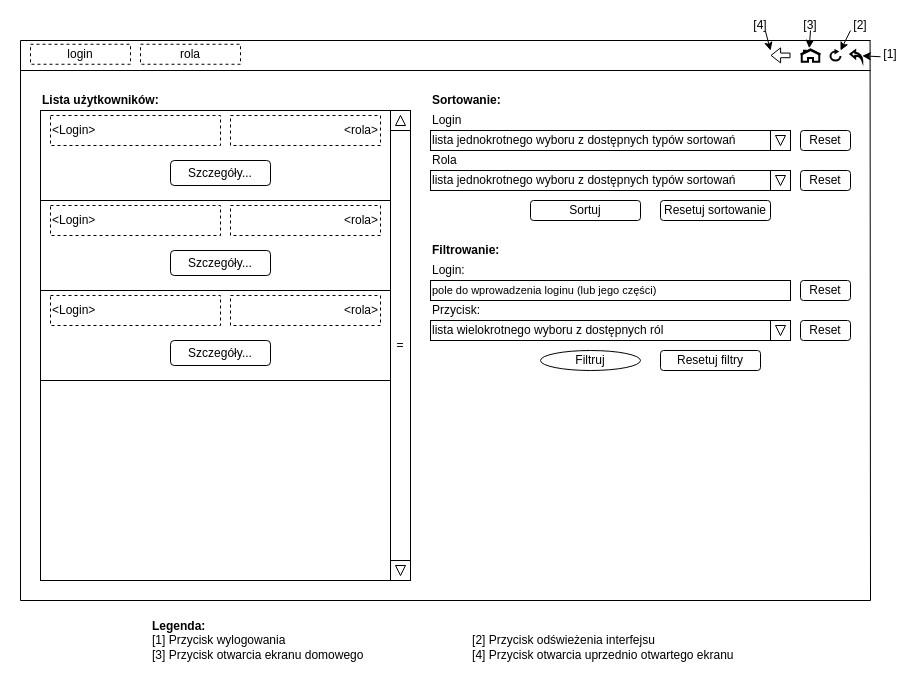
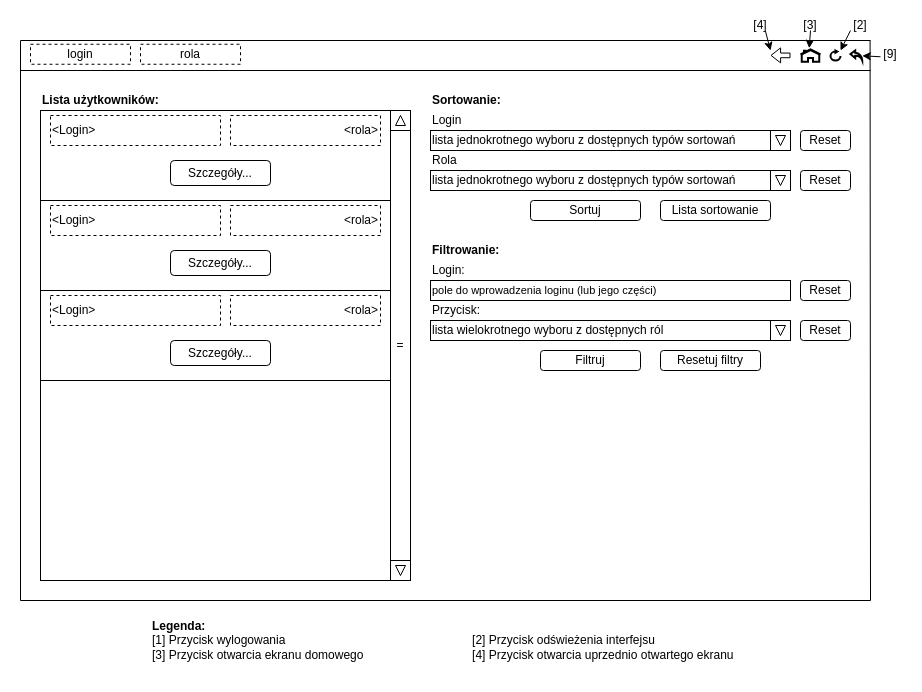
- <mxCell id="10" value="[1]" style="text;html=1;strokeColor=none;fillColor=none;align=center;verticalAlign=middle;whiteSpace=wrap;rounded=0;fontSize=12;fontFamily=Helvetica;fontColor=default;" parent="1" vertex="1"><mxGeometry x="880" y="48.75" width="20" height="10" as="geometry" /></mxCell>
+ <mxCell id="10" value="[9]" style="text;html=1;strokeColor=none;fillColor=none;align=center;verticalAlign=middle;whiteSpace=wrap;rounded=0;fontSize=12;fontFamily=Helvetica;fontColor=default;" parent="1" vertex="1"><mxGeometry x="880" y="48.75" width="20" height="10" as="geometry" /></mxCell>
- <mxCell id="49" value="Resetuj sortowanie" style="rounded=1;whiteSpace=wrap;html=1;" parent="1" vertex="1"><mxGeometry x="660" y="200" width="110" height="20" as="geometry" /></mxCell>
+ <mxCell id="49" value="Lista sortowanie" style="rounded=1;whiteSpace=wrap;html=1;" parent="1" vertex="1"><mxGeometry x="660" y="200" width="110" height="20" as="geometry" /></mxCell>
- <mxCell id="36" value="Filtruj" style="ellipse;whiteSpace=wrap;html=1;" parent="1" vertex="1"><mxGeometry x="540" y="350" width="100" height="20" as="geometry" /></mxCell>
+ <mxCell id="36" value="Filtruj" style="rounded=1;whiteSpace=wrap;html=1;" parent="1" vertex="1"><mxGeometry x="540" y="350" width="100" height="20" as="geometry" /></mxCell>
